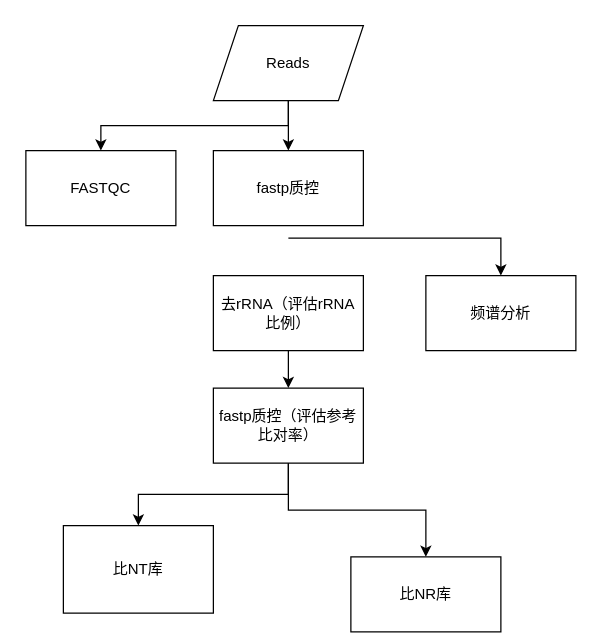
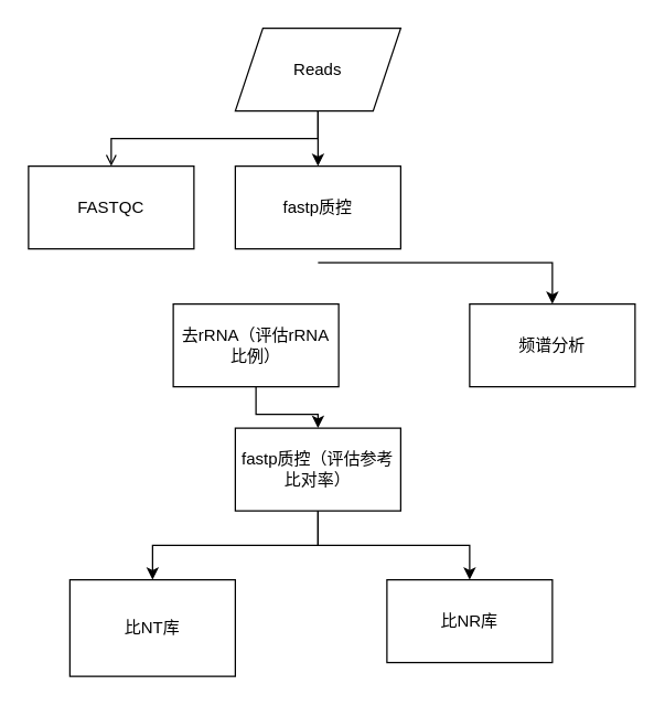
- <mxCell id="2" value="" style="edgeStyle=orthogonalEdgeStyle;rounded=0;orthogonalLoop=1;jettySize=auto;html=1;entryX=0.5;entryY=0;entryDx=0;entryDy=0;exitX=0.5;exitY=1;exitDx=0;exitDy=0;" edge="1" parent="1" source="3" target="4"><mxGeometry relative="1" as="geometry"><mxPoint x="90" y="50" as="targetPoint" /></mxGeometry></mxCell>
+ <mxCell id="2" value="" style="edgeStyle=orthogonalEdgeStyle;rounded=0;orthogonalLoop=1;jettySize=auto;html=1;entryX=0.5;entryY=0;entryDx=0;entryDy=0;exitX=0.5;exitY=1;exitDx=0;exitDy=0;endArrow=open;" edge="1" parent="1" source="3" target="4"><mxGeometry relative="1" as="geometry"><mxPoint x="90" y="50" as="targetPoint" /></mxGeometry></mxCell>
- <mxCell id="8" value="去rRNA（评估rRNA比例）" style="rounded=0;whiteSpace=wrap;html=1;" vertex="1" parent="1"><mxGeometry x="170" y="220" width="120" height="60" as="geometry" /></mxCell>
+ <mxCell id="8" value="去rRNA（评估rRNA比例）" style="rounded=0;whiteSpace=wrap;html=1;" vertex="1" parent="1"><mxGeometry x="125" y="220" width="120" height="60" as="geometry" /></mxCell>
- <mxCell id="12" value="比NR库" style="rounded=0;whiteSpace=wrap;html=1;" vertex="1" parent="1"><mxGeometry x="280" y="445" width="120" height="60" as="geometry" /></mxCell>
+ <mxCell id="12" value="比NR库" style="rounded=0;whiteSpace=wrap;html=1;" vertex="1" parent="1"><mxGeometry x="280" y="420" width="120" height="60" as="geometry" /></mxCell>
